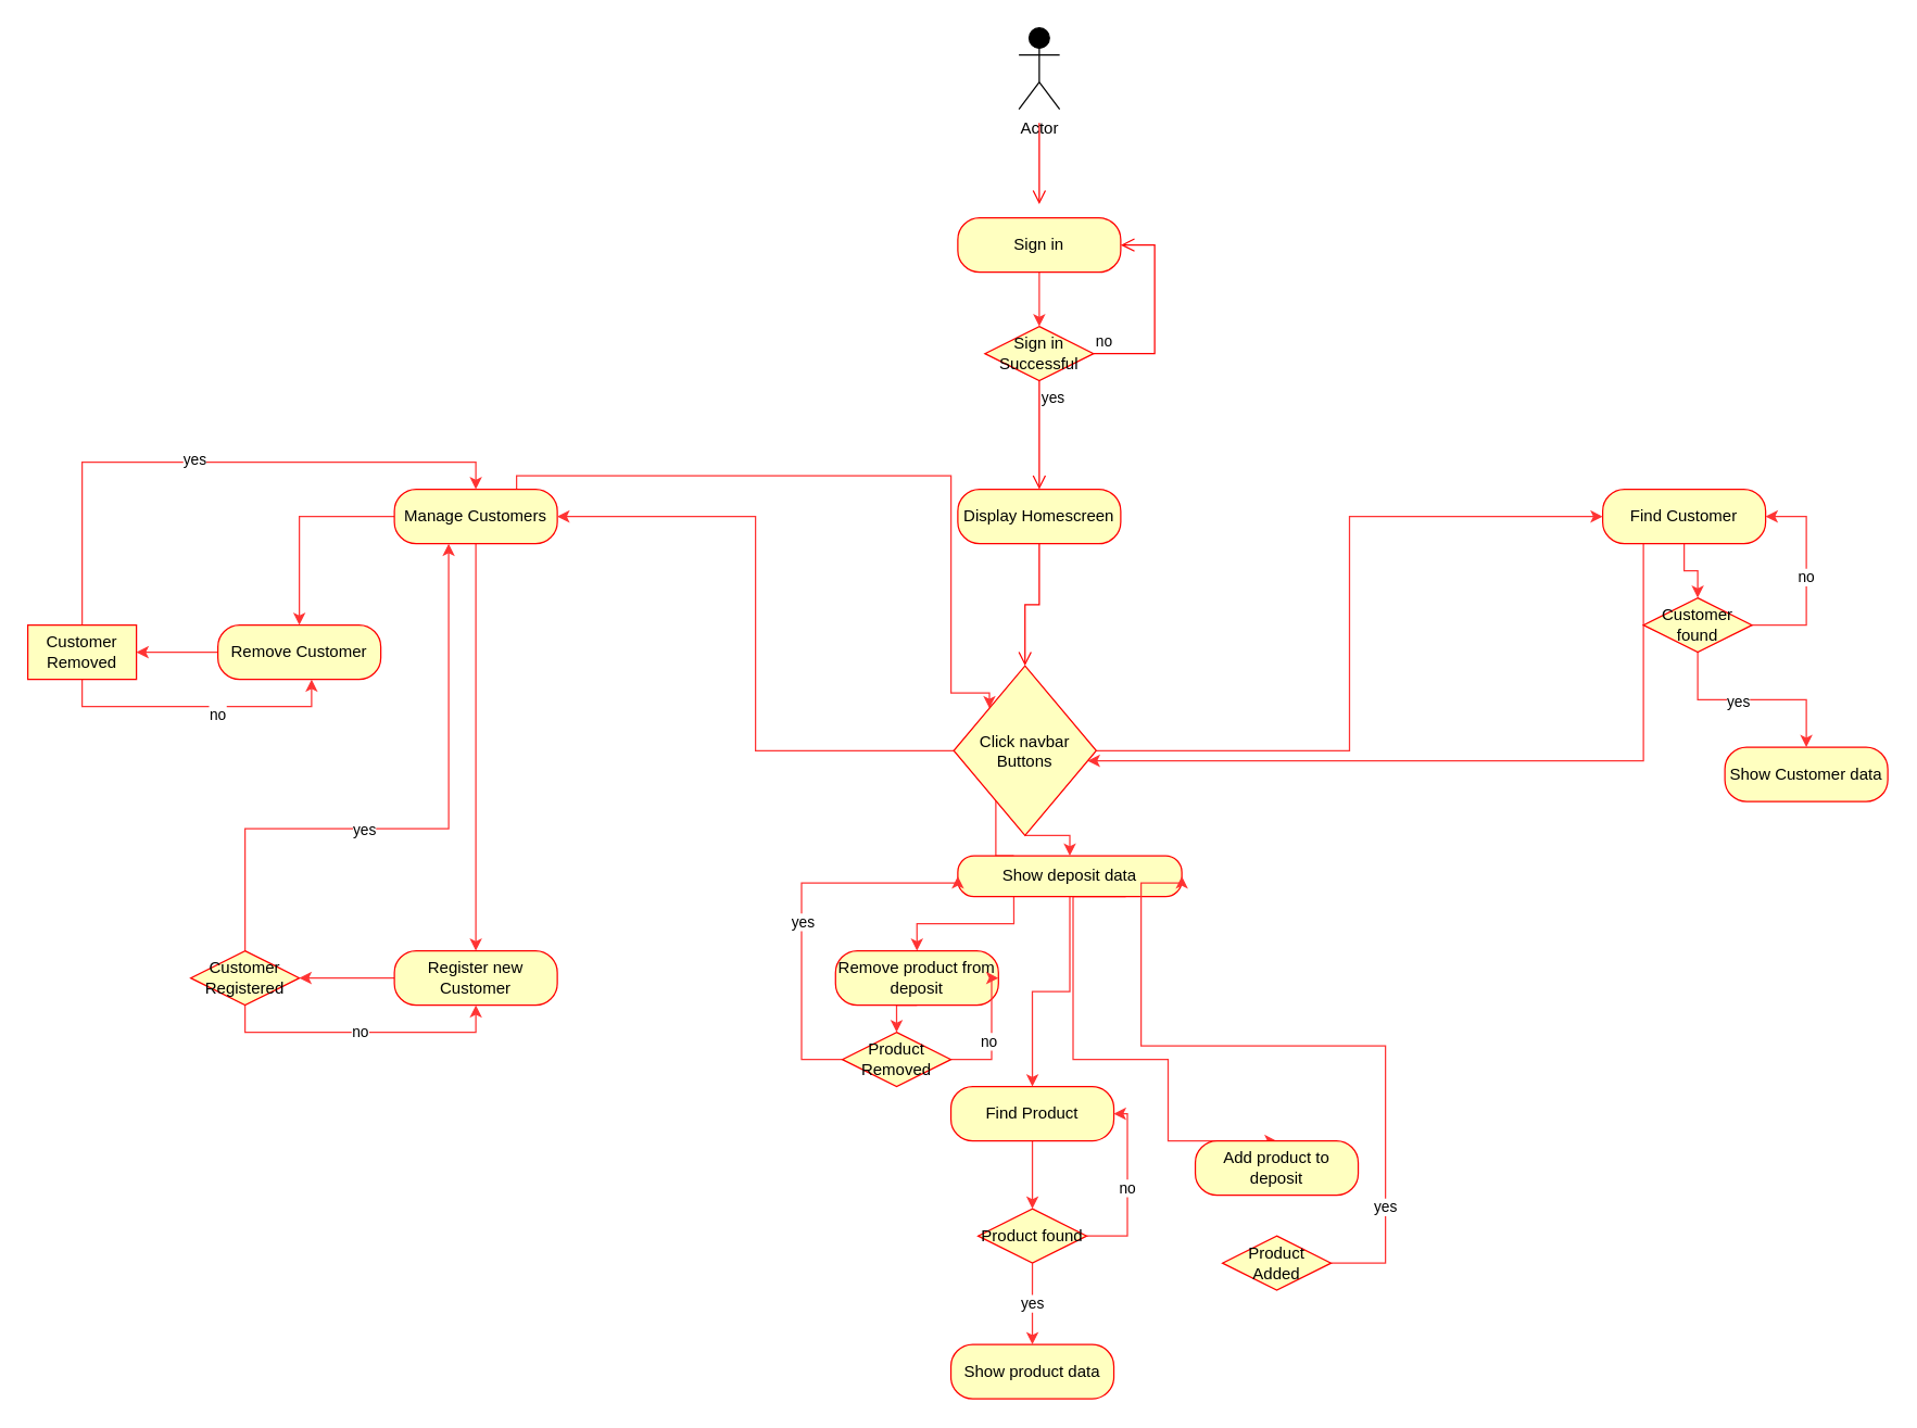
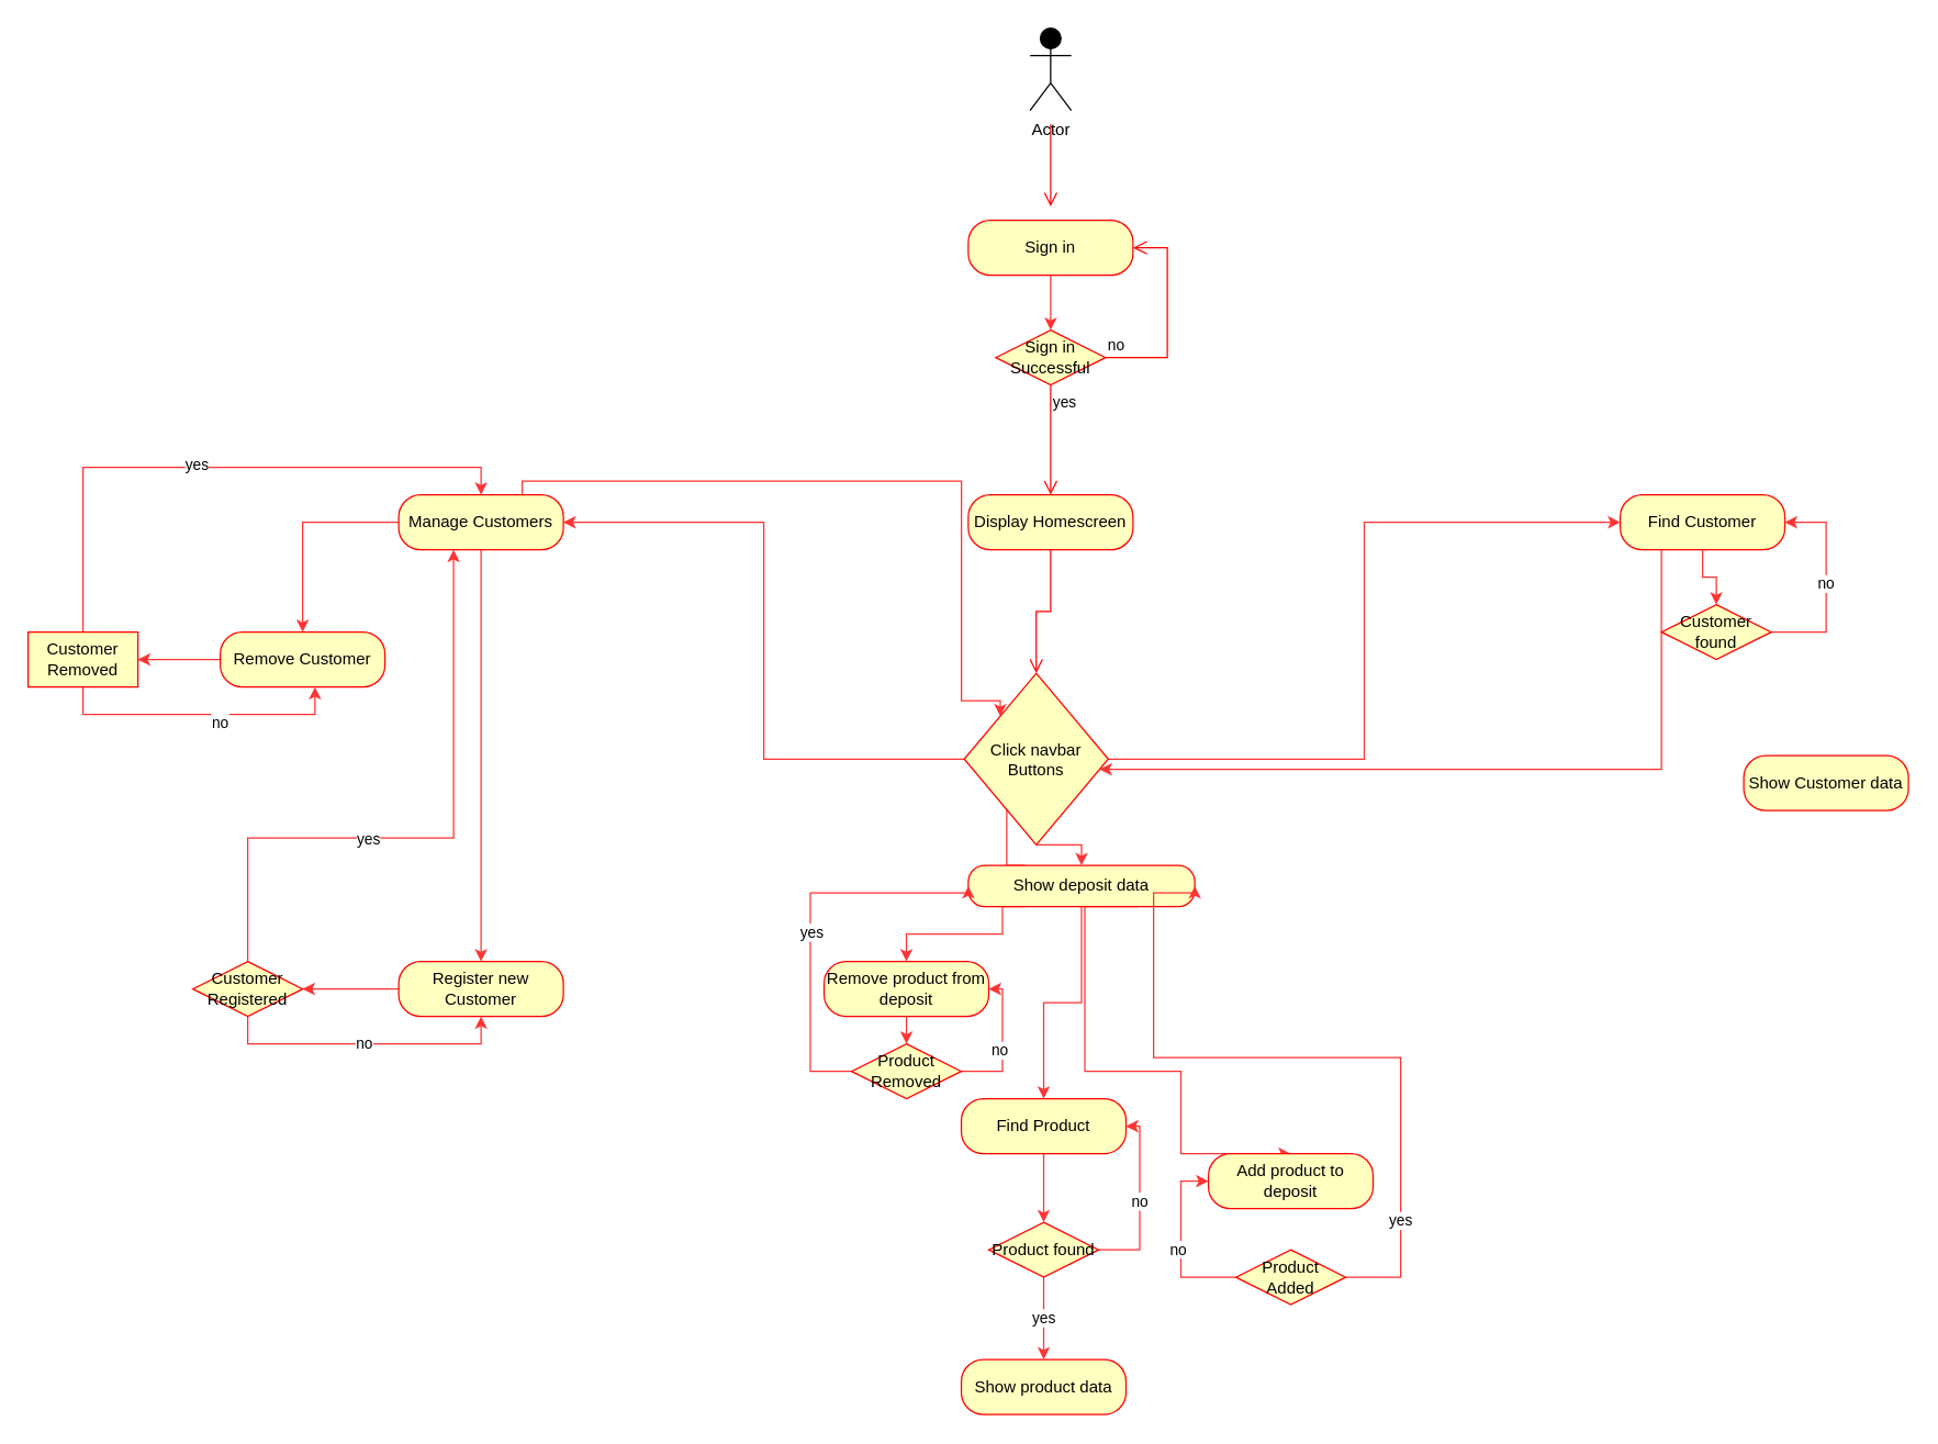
- <mxCell id="30" style="edgeStyle=orthogonalEdgeStyle;rounded=0;orthogonalLoop=1;jettySize=auto;html=1;exitX=0.5;exitY=1;exitDx=0;exitDy=0;entryX=0.5;entryY=0;entryDx=0;entryDy=0;strokeColor=#FF3333;" parent="1" source="32" target="33" edge="1"><mxGeometry relative="1" as="geometry" /></mxCell>
- <mxCell id="31" value="yes" style="edgeLabel;html=1;align=center;verticalAlign=middle;resizable=0;points=[];" parent="30" vertex="1" connectable="0"><mxGeometry x="-0.147" y="-1" relative="1" as="geometry"><mxPoint as="offset" /></mxGeometry></mxCell>
- <mxCell id="19" value="Remove product from deposit" style="rounded=1;whiteSpace=wrap;html=1;arcSize=40;fontColor=#000000;fillColor=#ffffc0;strokeColor=#ff0000;labelBackgroundColor=none;" parent="1" vertex="1"><mxGeometry x="614.94" y="700" width="120" height="40" as="geometry" /></mxCell>
+ <mxCell id="19" value="Remove product from deposit" style="rounded=1;whiteSpace=wrap;html=1;arcSize=40;fontColor=#000000;fillColor=#ffffc0;strokeColor=#ff0000;labelBackgroundColor=none;" parent="1" vertex="1"><mxGeometry x="599.94" y="700" width="120" height="40" as="geometry" /></mxCell>
+ <mxCell id="55" style="edgeStyle=orthogonalEdgeStyle;rounded=0;orthogonalLoop=1;jettySize=auto;html=1;exitX=0;exitY=0.5;exitDx=0;exitDy=0;entryX=0;entryY=0.5;entryDx=0;entryDy=0;strokeColor=#FF3333;" parent="1" source="59" target="17" edge="1"><mxGeometry relative="1" as="geometry" /></mxCell>
+ <mxCell id="56" value="no" style="edgeLabel;html=1;align=center;verticalAlign=middle;resizable=0;points=[];" parent="55" vertex="1" connectable="0"><mxGeometry x="-0.061" y="2" relative="1" as="geometry"><mxPoint as="offset" /></mxGeometry></mxCell>
